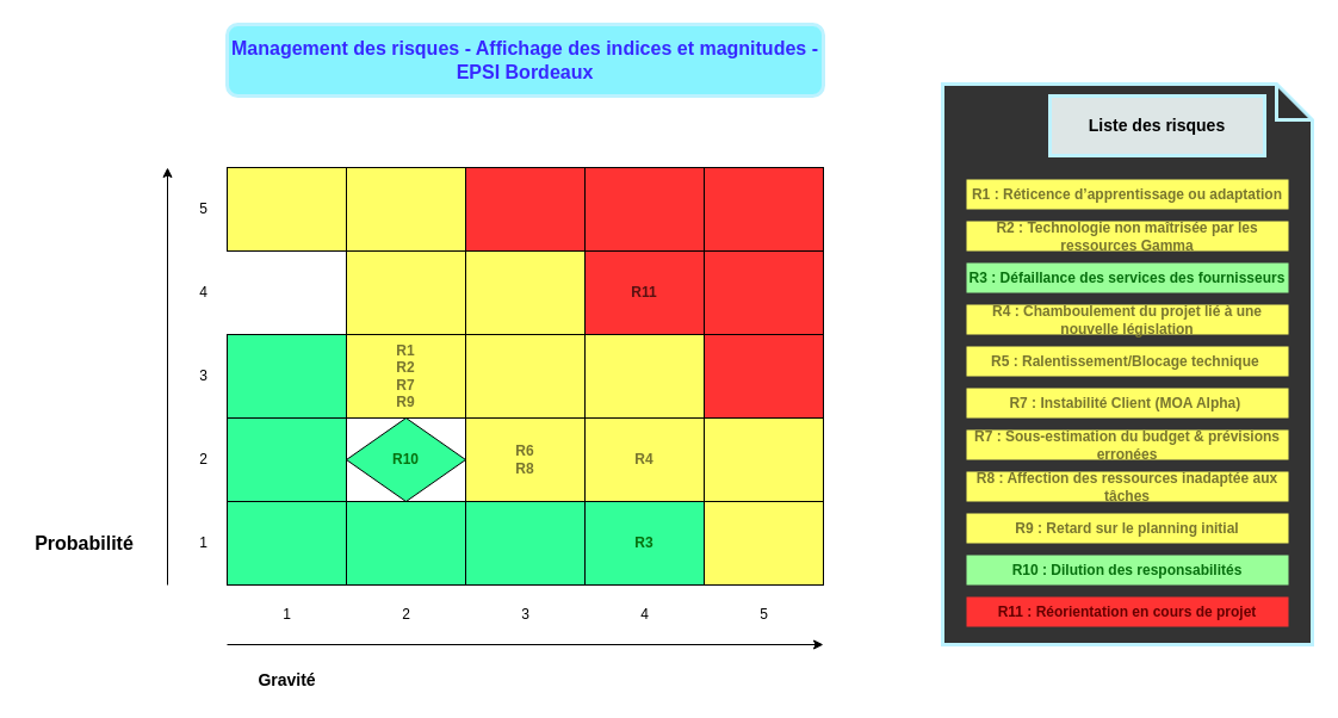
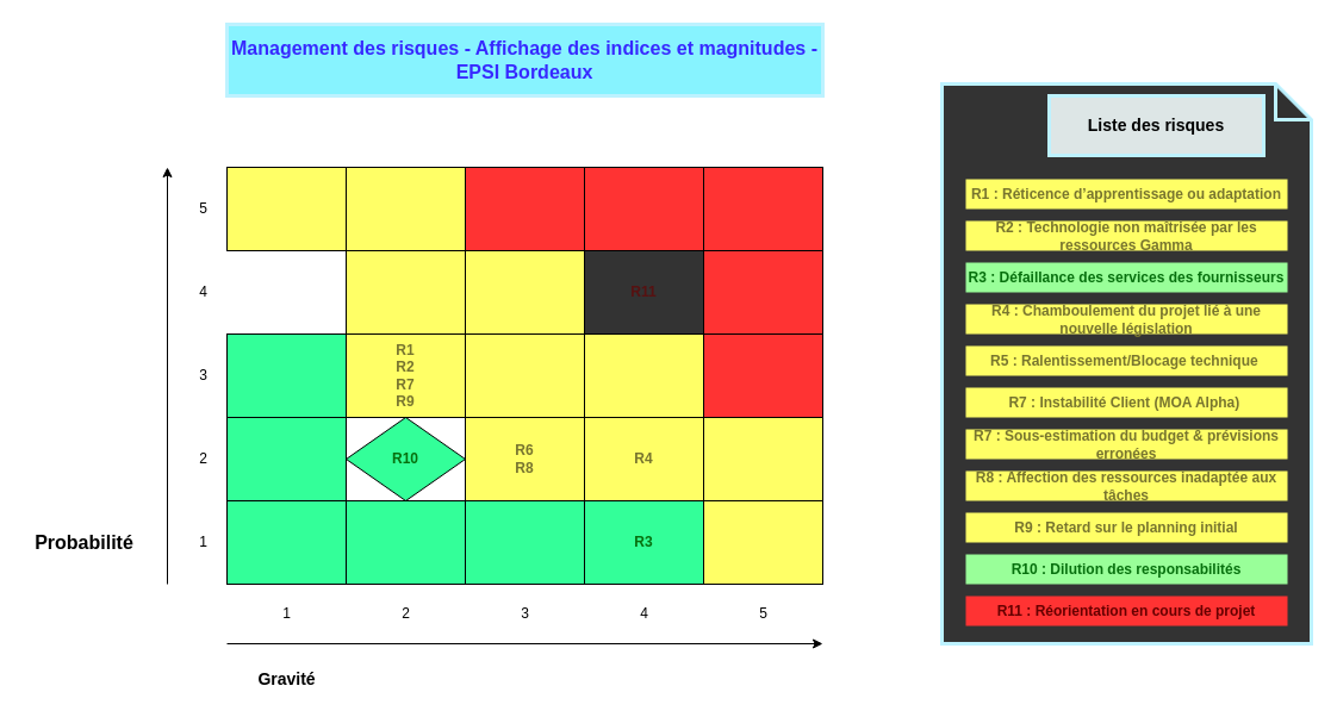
- <mxCell id="40" value="&lt;b&gt;&lt;font style=&quot;font-size: 16px&quot; color=&quot;#3729ff&quot;&gt;Management des risques - Affichage des indices et magnitudes - EPSI Bordeaux&lt;/font&gt;&lt;/b&gt;" style="whiteSpace=wrap;html=1;fillColor=#87F3FF;strokeColor=#BDF2FF;strokeWidth=3;rounded=1;" vertex="1" parent="1"><mxGeometry x="190" y="20" width="500" height="60" as="geometry" /></mxCell>
+ <mxCell id="40" value="&lt;b&gt;&lt;font style=&quot;font-size: 16px&quot; color=&quot;#3729ff&quot;&gt;Management des risques - Affichage des indices et magnitudes - EPSI Bordeaux&lt;/font&gt;&lt;/b&gt;" style="rounded=0;whiteSpace=wrap;html=1;fillColor=#87F3FF;strokeColor=#BDF2FF;strokeWidth=3;" vertex="1" parent="1"><mxGeometry x="190" y="20" width="500" height="60" as="geometry" /></mxCell>
- <mxCell id="10" value="&lt;b&gt;&lt;font color=&quot;#571111&quot;&gt;R11&lt;/font&gt;&lt;/b&gt;" style="rounded=0;whiteSpace=wrap;html=1;fillColor=#FF3333;" vertex="1" parent="1"><mxGeometry x="490" y="210" width="100" height="70" as="geometry" /></mxCell>
+ <mxCell id="10" value="&lt;b&gt;&lt;font color=&quot;#571111&quot;&gt;R11&lt;/font&gt;&lt;/b&gt;" style="rounded=0;whiteSpace=wrap;html=1;fillColor=#333333;" vertex="1" parent="1"><mxGeometry x="490" y="210" width="100" height="70" as="geometry" /></mxCell>
